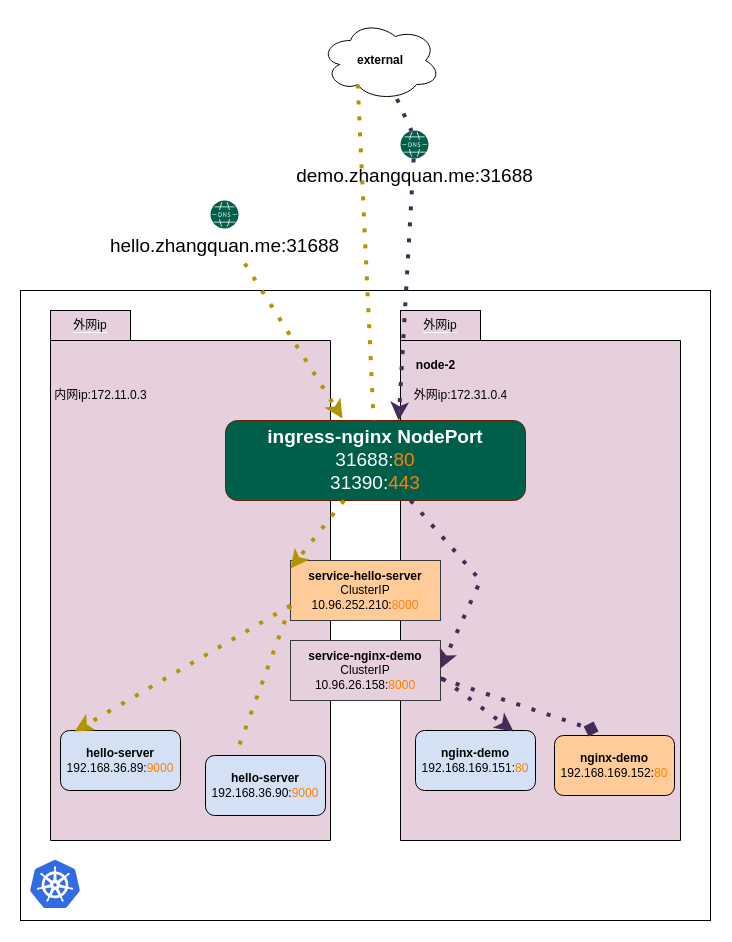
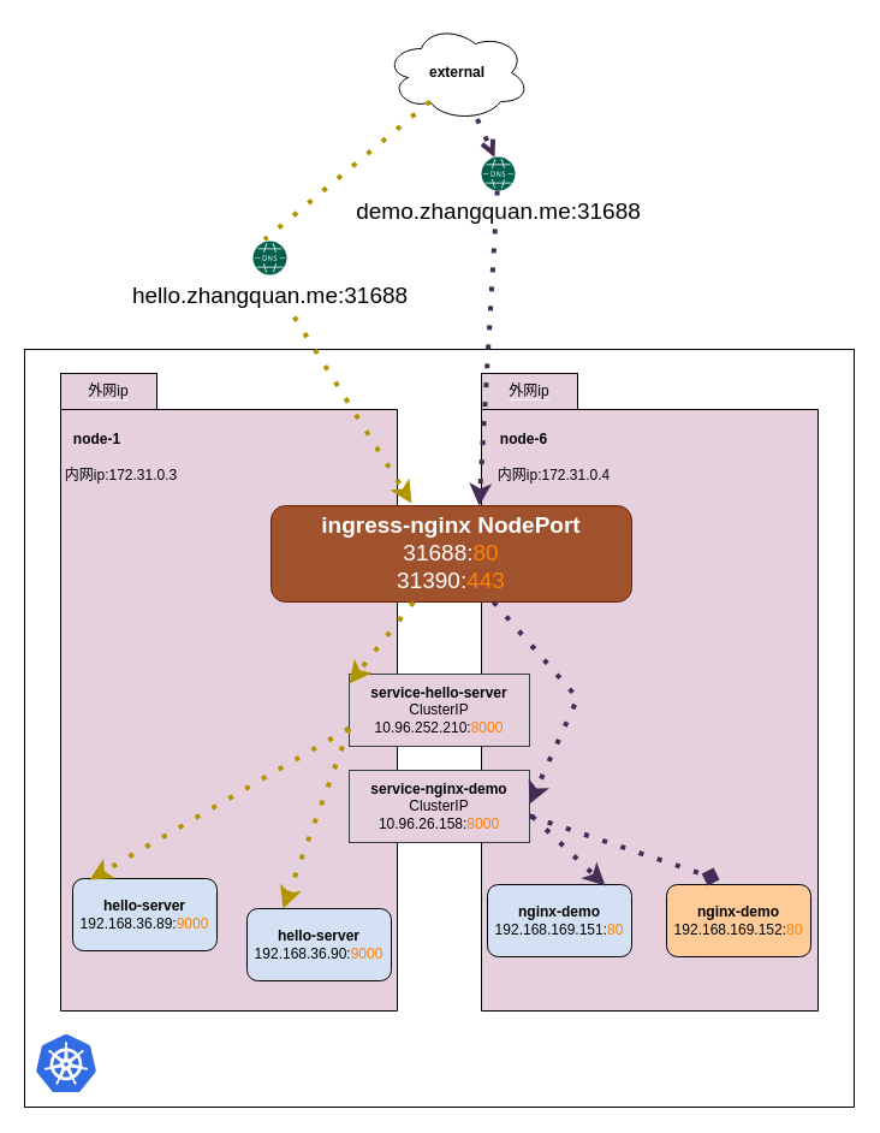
- <mxCell id="32" value="" style="endArrow=none;dashed=1;html=1;dashPattern=1 3;strokeWidth=4;rounded=0;fontFamily=Helvetica;fontSize=12;fontColor=#000000;exitX=0.31;exitY=0.8;exitDx=0;exitDy=0;strokeColor=#B09500;endFill=0;fillColor=#e3c800;exitPerimeter=0;" edge="1" parent="1" source="23" target="26"><mxGeometry width="50" height="50" relative="1" as="geometry"><mxPoint x="357.2" y="84" as="sourcePoint" /><mxPoint x="342" y="417.99" as="targetPoint" /></mxGeometry></mxCell>
+ <mxCell id="32" value="" style="endArrow=none;dashed=1;html=1;dashPattern=1 3;strokeWidth=4;rounded=0;fontFamily=Helvetica;fontSize=12;fontColor=#000000;exitX=0.31;exitY=0.8;exitDx=0;exitDy=0;strokeColor=#B09500;endFill=0;entryX=0.34;entryY=-0.043;entryDx=0;entryDy=0;entryPerimeter=0;fillColor=#e3c800;exitPerimeter=0;" edge="1" parent="1" source="23" target="31"><mxGeometry width="50" height="50" relative="1" as="geometry"><mxPoint x="357.2" y="84" as="sourcePoint" /><mxPoint x="342" y="417.99" as="targetPoint" /></mxGeometry></mxCell>
- <mxCell id="30" value="" style="endArrow=none;dashed=1;html=1;dashPattern=1 3;strokeWidth=4;rounded=0;fontFamily=Helvetica;fontSize=12;fontColor=#000000;strokeColor=#432D57;endFill=0;entryX=0.392;entryY=0.014;entryDx=0;entryDy=0;entryPerimeter=0;fillColor=#76608a;" edge="1" parent="1" source="23" target="29"><mxGeometry width="50" height="50" relative="1" as="geometry"><mxPoint x="381.999" y="99.978" as="sourcePoint" /><mxPoint x="398.12" y="420" as="targetPoint" /></mxGeometry></mxCell>
+ <mxCell id="30" value="" style="endArrow=open;dashed=1;html=1;dashPattern=1 3;strokeWidth=4;rounded=0;fontFamily=Helvetica;fontSize=12;fontColor=#000000;strokeColor=#432D57;endFill=0;entryX=0.392;entryY=0.014;entryDx=0;entryDy=0;entryPerimeter=0;fillColor=#76608a;" edge="1" parent="1" source="23" target="29"><mxGeometry width="50" height="50" relative="1" as="geometry"><mxPoint x="381.999" y="99.978" as="sourcePoint" /><mxPoint x="398.12" y="420" as="targetPoint" /></mxGeometry></mxCell>
+ <mxCell id="5" value="&lt;b&gt;&lt;font color=&quot;#000000&quot;&gt;node-1&lt;/font&gt;&lt;/b&gt;" style="text;html=1;align=center;verticalAlign=middle;resizable=0;points=[];autosize=1;strokeColor=none;fillColor=none;fontSize=12;fontFamily=Helvetica;fontColor=#FF8000;" vertex="1" parent="1"><mxGeometry x="50" y="350" width="60" height="30" as="geometry" /></mxCell>
- <mxCell id="10" value="&lt;b&gt;&lt;font color=&quot;#000000&quot;&gt;node-2&lt;/font&gt;&lt;/b&gt;" style="text;html=1;align=center;verticalAlign=middle;resizable=0;points=[];autosize=1;strokeColor=none;fillColor=none;fontSize=12;fontFamily=Helvetica;fontColor=#FF8000;" vertex="1" parent="1"><mxGeometry x="405" y="350" width="60" height="30" as="geometry" /></mxCell>
+ <mxCell id="10" value="&lt;b&gt;&lt;font color=&quot;#000000&quot;&gt;node-6&lt;/font&gt;&lt;/b&gt;" style="text;html=1;align=center;verticalAlign=middle;resizable=0;points=[];autosize=1;strokeColor=none;fillColor=none;fontSize=12;fontFamily=Helvetica;fontColor=#FF8000;" vertex="1" parent="1"><mxGeometry x="405" y="350" width="60" height="30" as="geometry" /></mxCell>
- <mxCell id="7" value="内网ip:172.11.0.3" style="text;html=1;align=center;verticalAlign=middle;resizable=0;points=[];autosize=1;strokeColor=none;fillColor=none;fontSize=12;fontFamily=Helvetica;fontColor=#000000;" vertex="1" parent="1"><mxGeometry x="40" y="380" width="120" height="30" as="geometry" /></mxCell>
+ <mxCell id="7" value="内网ip:172.31.0.3" style="text;html=1;align=center;verticalAlign=middle;resizable=0;points=[];autosize=1;strokeColor=none;fillColor=none;fontSize=12;fontFamily=Helvetica;fontColor=#000000;" vertex="1" parent="1"><mxGeometry x="40" y="380" width="120" height="30" as="geometry" /></mxCell>
- <mxCell id="9" value="外网ip:172.31.0.4" style="text;html=1;align=center;verticalAlign=middle;resizable=0;points=[];autosize=1;strokeColor=none;fillColor=none;fontSize=12;fontFamily=Helvetica;fontColor=#000000;" vertex="1" parent="1"><mxGeometry x="400" y="380" width="120" height="30" as="geometry" /></mxCell>
+ <mxCell id="9" value="内网ip:172.31.0.4" style="text;html=1;align=center;verticalAlign=middle;resizable=0;points=[];autosize=1;strokeColor=none;fillColor=none;fontSize=12;fontFamily=Helvetica;fontColor=#000000;" vertex="1" parent="1"><mxGeometry x="400" y="380" width="120" height="30" as="geometry" /></mxCell>
- <mxCell id="26" value="&lt;font style=&quot;font-size: 19px;&quot;&gt;&lt;b style=&quot;&quot;&gt;ingress-nginx NodePort&lt;/b&gt;&lt;br&gt;&lt;/font&gt;&lt;div style=&quot;font-size: 19px;&quot; class=&quot;kd-property-value&quot;&gt;&lt;div value=&quot;&quot;&gt;31688:&lt;font color=&quot;#ff8000&quot;&gt;80&lt;/font&gt;&lt;/div&gt;&lt;div value=&quot;&quot;&gt;31390:&lt;font color=&quot;#ff8000&quot;&gt;443&lt;br&gt;&lt;/font&gt;&lt;/div&gt;&lt;/div&gt;" style="rounded=1;whiteSpace=wrap;html=1;fillColor=#005f4b;fontColor=#ffffff;strokeColor=#6D1F00;" vertex="1" parent="1"><mxGeometry x="225" y="420" width="300" height="80" as="geometry" /></mxCell>
+ <mxCell id="26" value="&lt;font style=&quot;font-size: 19px;&quot;&gt;&lt;b style=&quot;&quot;&gt;ingress-nginx NodePort&lt;/b&gt;&lt;br&gt;&lt;/font&gt;&lt;div style=&quot;font-size: 19px;&quot; class=&quot;kd-property-value&quot;&gt;&lt;div value=&quot;&quot;&gt;31688:&lt;font color=&quot;#ff8000&quot;&gt;80&lt;/font&gt;&lt;/div&gt;&lt;div value=&quot;&quot;&gt;31390:&lt;font color=&quot;#ff8000&quot;&gt;443&lt;br&gt;&lt;/font&gt;&lt;/div&gt;&lt;/div&gt;" style="rounded=1;whiteSpace=wrap;html=1;fillColor=#a0522d;fontColor=#ffffff;strokeColor=#6D1F00;" vertex="1" parent="1"><mxGeometry x="225" y="420" width="300" height="80" as="geometry" /></mxCell>
- <mxCell id="16" value="&lt;b&gt;service-hello-server&lt;br&gt;&lt;/b&gt;ClusterIP&lt;br&gt;&lt;div class=&quot;kd-property-value&quot;&gt;&lt;div value=&quot;&quot;&gt;&lt;span style=&quot;background-color: initial;&quot;&gt;10.96.252.210&lt;/span&gt;:&lt;font color=&quot;#ff8000&quot;&gt;8000&lt;/font&gt;&lt;/div&gt;&lt;/div&gt;" style="rounded=0;whiteSpace=wrap;html=1;fillColor=#ffcc99;strokeColor=#36393d;shadow=0;glass=0;" vertex="1" parent="1"><mxGeometry x="290" y="560" width="150" height="60" as="geometry" /></mxCell>
+ <mxCell id="16" value="&lt;b&gt;service-hello-server&lt;br&gt;&lt;/b&gt;ClusterIP&lt;br&gt;&lt;div class=&quot;kd-property-value&quot;&gt;&lt;div value=&quot;&quot;&gt;&lt;span style=&quot;background-color: initial;&quot;&gt;10.96.252.210&lt;/span&gt;:&lt;font color=&quot;#ff8000&quot;&gt;8000&lt;/font&gt;&lt;/div&gt;&lt;/div&gt;" style="rounded=0;whiteSpace=wrap;html=1;fillColor=#e6d0de;strokeColor=#36393d;shadow=0;glass=0;" vertex="1" parent="1"><mxGeometry x="290" y="560" width="150" height="60" as="geometry" /></mxCell>
- <mxCell id="20" value="" style="endArrow=none;dashed=1;html=1;dashPattern=1 3;strokeWidth=4;rounded=0;fontFamily=Helvetica;fontSize=12;fontColor=#000000;exitX=0;exitY=0.75;exitDx=0;exitDy=0;entryX=0.25;entryY=0;entryDx=0;entryDy=0;strokeColor=#B09500;endFill=0;fillColor=#e3c800;" edge="1" parent="1" source="16" target="18"><mxGeometry width="50" height="50" relative="1" as="geometry"><mxPoint x="300" y="585" as="sourcePoint" /><mxPoint x="84.04" y="741.02" as="targetPoint" /></mxGeometry></mxCell>
+ <mxCell id="20" value="" style="endArrow=classic;dashed=1;html=1;dashPattern=1 3;strokeWidth=4;rounded=0;fontFamily=Helvetica;fontSize=12;fontColor=#000000;exitX=0;exitY=0.75;exitDx=0;exitDy=0;entryX=0.25;entryY=0;entryDx=0;entryDy=0;strokeColor=#B09500;endFill=0;fillColor=#e3c800;" edge="1" parent="1" source="16" target="18"><mxGeometry width="50" height="50" relative="1" as="geometry"><mxPoint x="300" y="585" as="sourcePoint" /><mxPoint x="84.04" y="741.02" as="targetPoint" /></mxGeometry></mxCell>
- <mxCell id="14" value="&lt;b&gt;nginx-demo&lt;br&gt;&lt;/b&gt;&lt;div class=&quot;kd-property-value&quot;&gt;&lt;div value=&quot;&quot;&gt;192.168.169.151:&lt;font color=&quot;#ff8000&quot;&gt;80&lt;/font&gt;&lt;/div&gt;&lt;/div&gt;" style="rounded=1;whiteSpace=wrap;html=1;fillColor=#D4E1F5;" vertex="1" parent="1"><mxGeometry x="415" y="730" width="120" height="60" as="geometry" /></mxCell>
+ <mxCell id="14" value="&lt;b&gt;nginx-demo&lt;br&gt;&lt;/b&gt;&lt;div class=&quot;kd-property-value&quot;&gt;&lt;div value=&quot;&quot;&gt;192.168.169.151:&lt;font color=&quot;#ff8000&quot;&gt;80&lt;/font&gt;&lt;/div&gt;&lt;/div&gt;" style="rounded=1;whiteSpace=wrap;html=1;fillColor=#D4E1F5;" vertex="1" parent="1"><mxGeometry x="405" y="735" width="120" height="60" as="geometry" /></mxCell>
